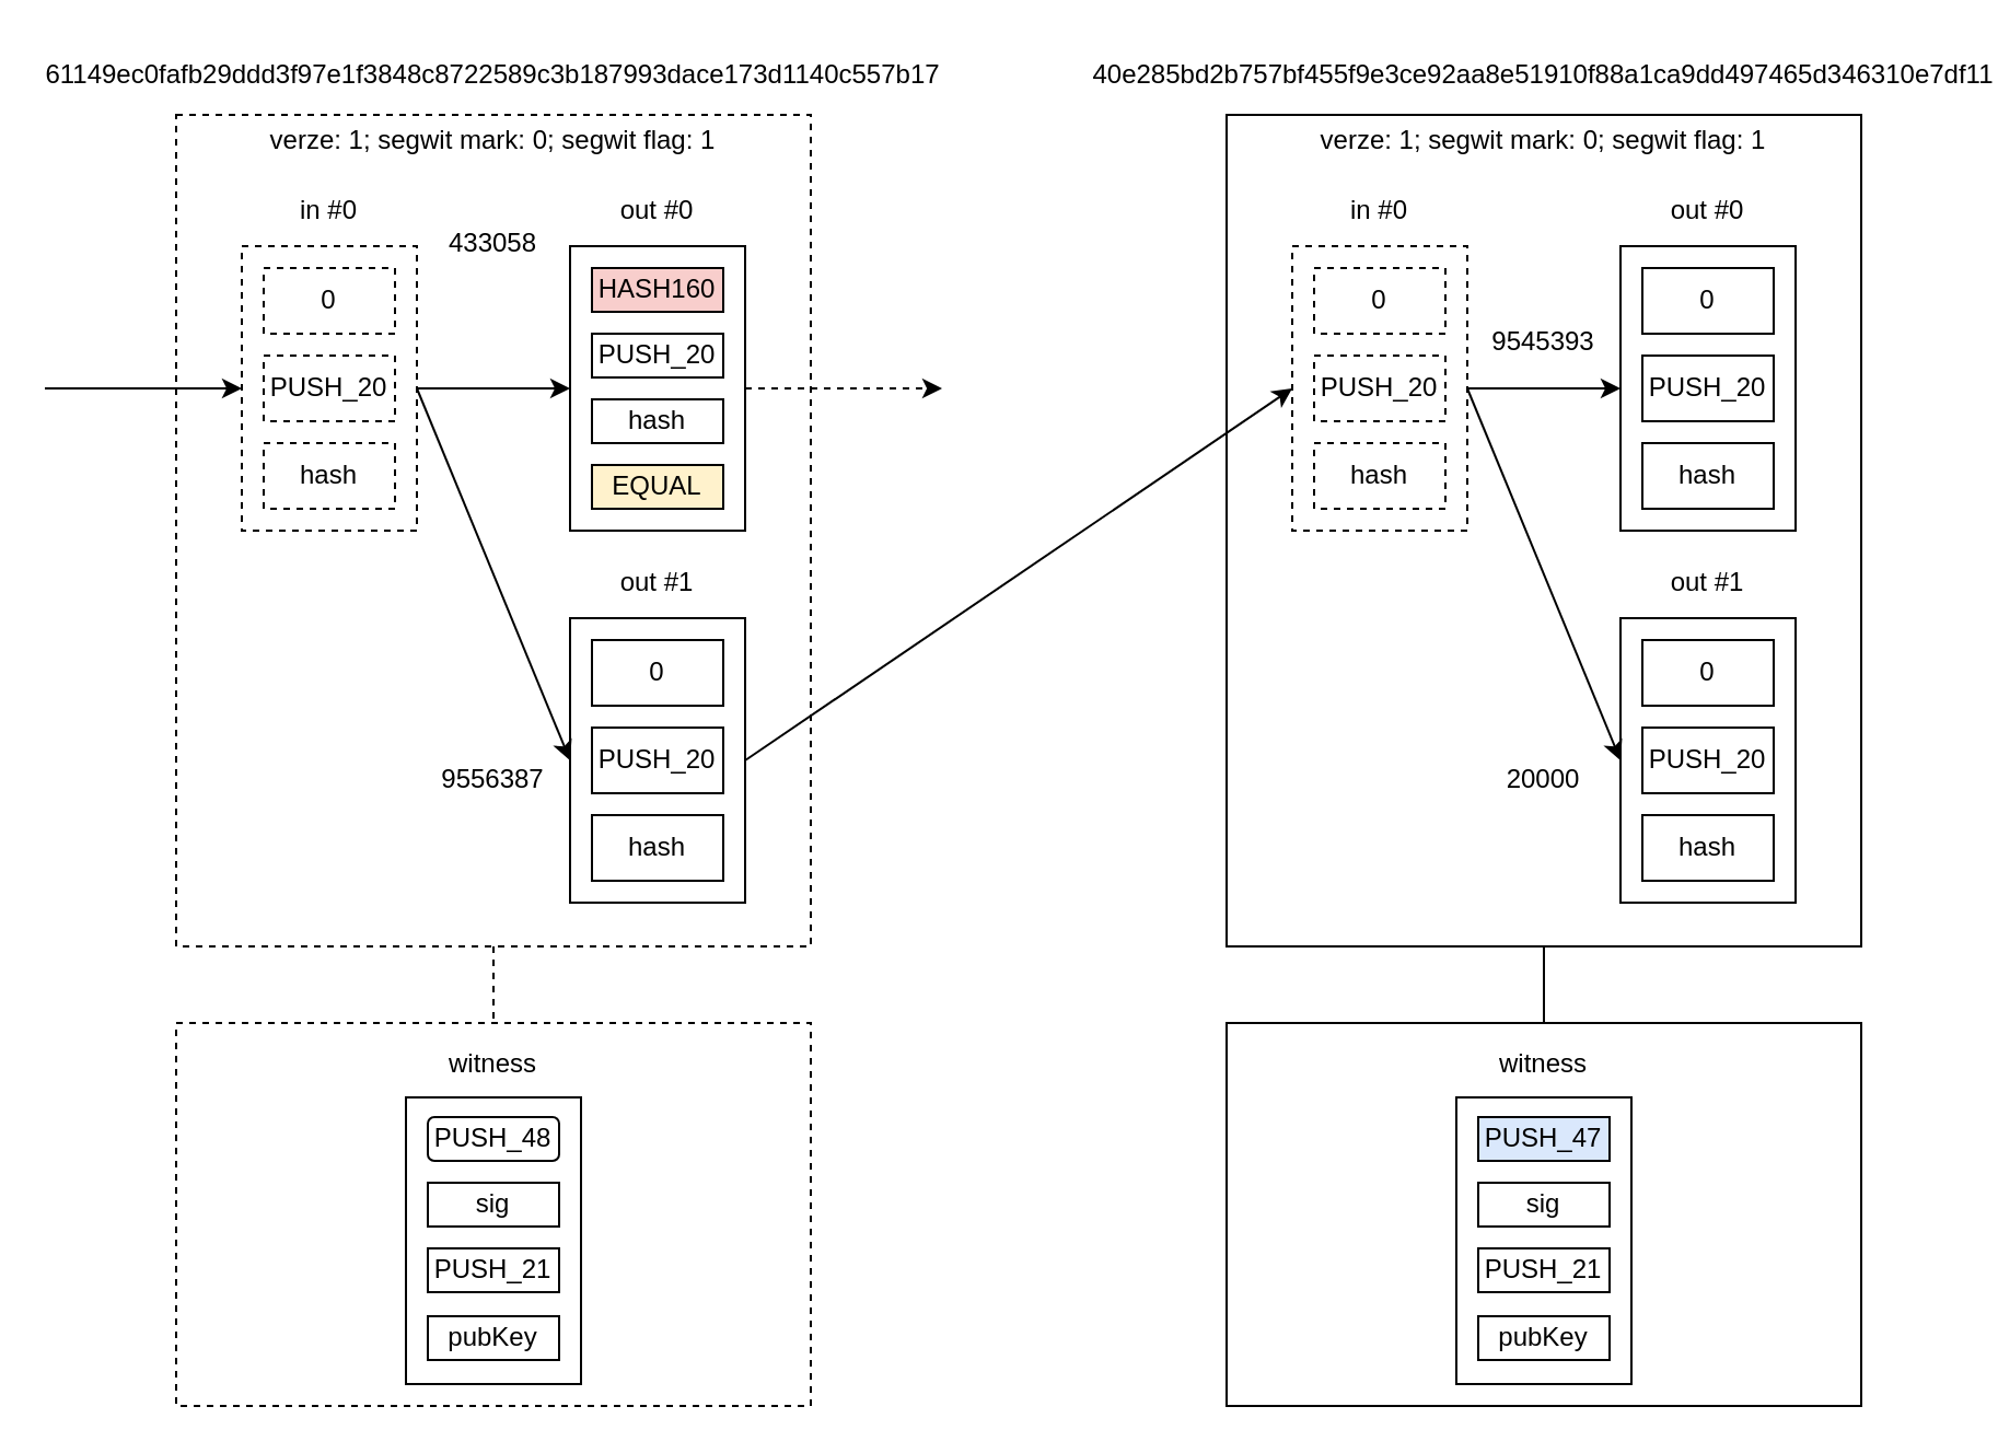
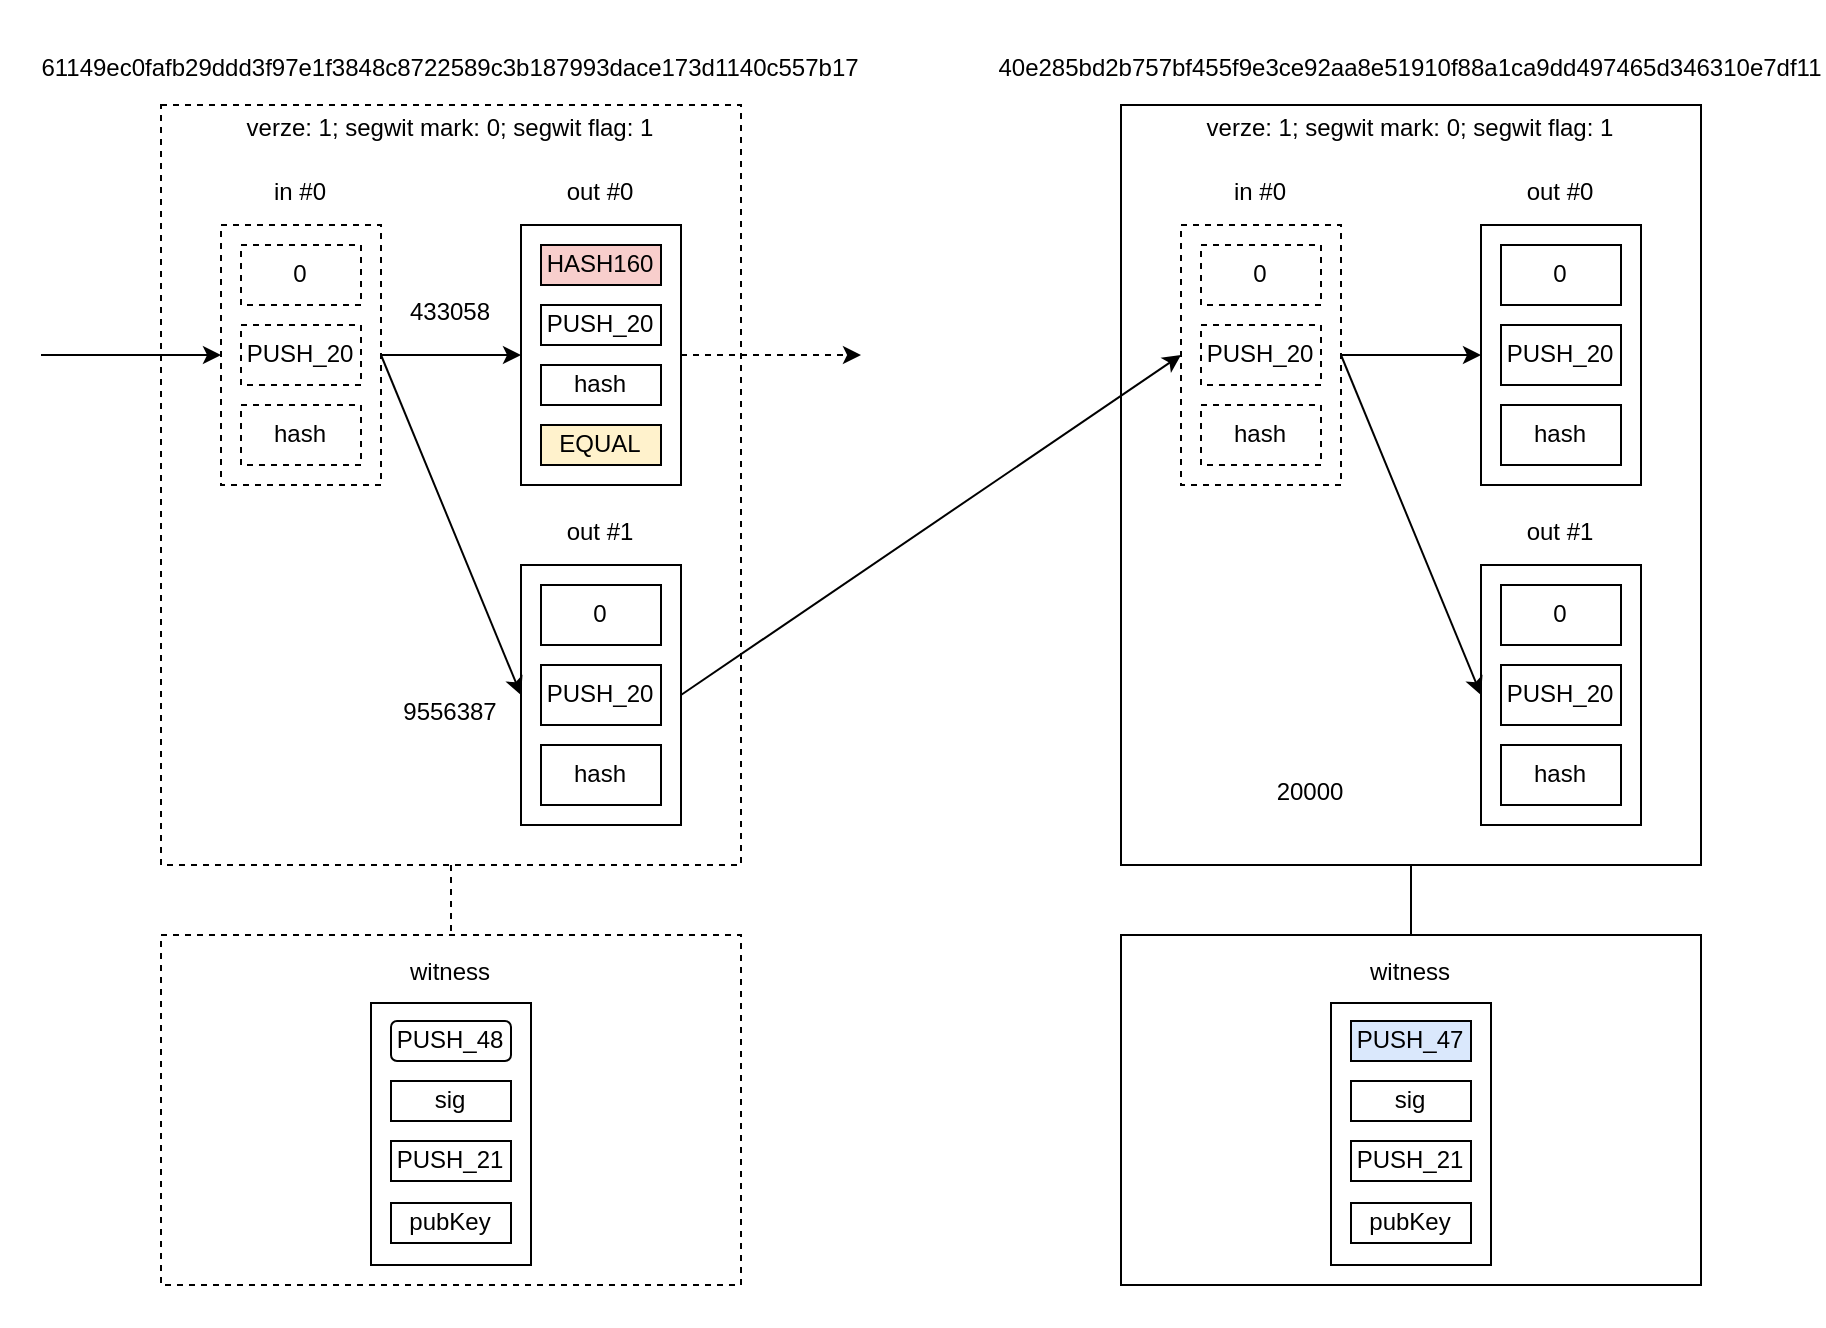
- <mxCell id="17" value="&lt;div&gt;&lt;span class=&quot;amount&quot;&gt;&lt;span&gt;433058 &lt;/span&gt;&lt;/span&gt;&lt;/div&gt;" style="text;whiteSpace=wrap;html=1;align=center;" parent="1" vertex="1"><mxGeometry x="200" y="97" width="50" height="30" as="geometry" /></mxCell>
+ <mxCell id="17" value="&lt;div&gt;&lt;span class=&quot;amount&quot;&gt;&lt;span&gt;433058 &lt;/span&gt;&lt;/span&gt;&lt;/div&gt;" style="text;whiteSpace=wrap;html=1;align=center;" parent="1" vertex="1"><mxGeometry x="200" y="142" width="50" height="30" as="geometry" /></mxCell>
- <mxCell id="44" value="&lt;span class=&quot;amount&quot;&gt;&lt;span&gt;9545393 &lt;/span&gt;&lt;/span&gt;" style="text;whiteSpace=wrap;html=1;align=center;" parent="1" vertex="1"><mxGeometry x="680" y="142" width="50" height="30" as="geometry" /></mxCell>
- <mxCell id="45" value="&lt;div&gt;20000&lt;/div&gt;&lt;div&gt;&lt;br&gt;&lt;/div&gt;" style="text;whiteSpace=wrap;html=1;align=center;" parent="1" vertex="1"><mxGeometry x="680" y="342" width="50" height="30" as="geometry" /></mxCell>
+ <mxCell id="45" value="&lt;div&gt;20000&lt;/div&gt;&lt;div&gt;&lt;br&gt;&lt;/div&gt;" style="text;whiteSpace=wrap;html=1;align=center;" parent="1" vertex="1"><mxGeometry x="630" y="382" width="50" height="30" as="geometry" /></mxCell>
